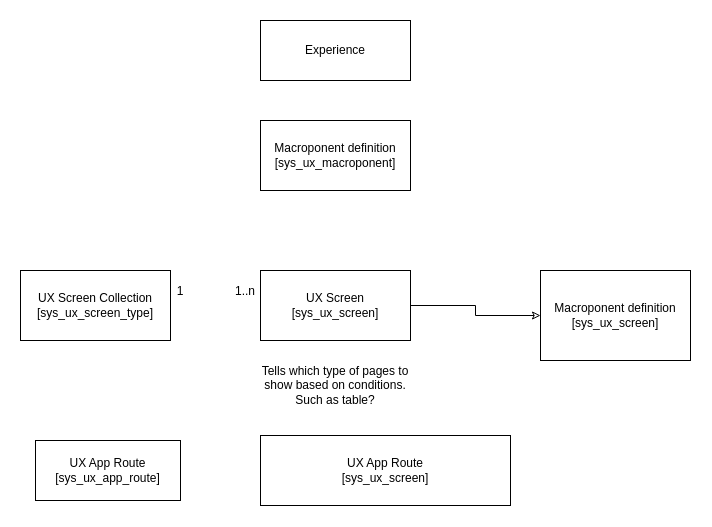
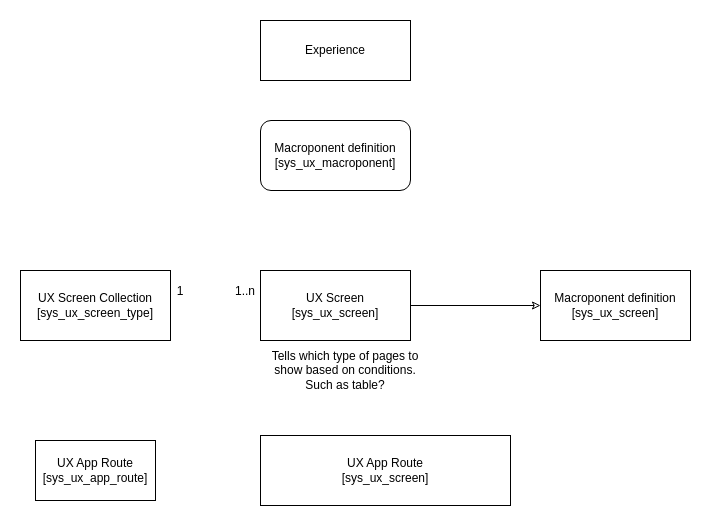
- <mxCell id="9" value="Macroponent definition&lt;br&gt;[sys_ux_macroponent]" style="rounded=0;whiteSpace=wrap;html=1;" vertex="1" parent="1"><mxGeometry x="260" y="120" width="150" height="70" as="geometry" /></mxCell>
+ <mxCell id="9" value="Macroponent definition&lt;br&gt;[sys_ux_macroponent]" style="whiteSpace=wrap;html=1;rounded=1;" vertex="1" parent="1"><mxGeometry x="260" y="120" width="150" height="70" as="geometry" /></mxCell>
- <mxCell id="10" value="Macroponent definition&lt;br&gt;[sys_ux_screen]" style="rounded=0;whiteSpace=wrap;html=1;" vertex="1" parent="1"><mxGeometry x="540" y="270" width="150" height="90" as="geometry" /></mxCell>
+ <mxCell id="10" value="Macroponent definition&lt;br&gt;[sys_ux_screen]" style="rounded=0;whiteSpace=wrap;html=1;" vertex="1" parent="1"><mxGeometry x="540" y="270" width="150" height="70" as="geometry" /></mxCell>
- <mxCell id="11" value="Tells which type of pages to show based on conditions. Such as table?" style="text;html=1;strokeColor=none;fillColor=none;align=center;verticalAlign=middle;whiteSpace=wrap;rounded=0;" vertex="1" parent="1"><mxGeometry x="260" y="355" width="150" height="60" as="geometry" /></mxCell>
+ <mxCell id="11" value="Tells which type of pages to show based on conditions. Such as table?" style="text;html=1;strokeColor=none;fillColor=none;align=center;verticalAlign=middle;whiteSpace=wrap;rounded=0;" vertex="1" parent="1"><mxGeometry x="270" y="340" width="150" height="60" as="geometry" /></mxCell>
- <mxCell id="8" value="UX App Route&lt;br&gt;[sys_ux_app_route]" style="rounded=0;whiteSpace=wrap;html=1;" vertex="1" parent="1"><mxGeometry x="35" y="440" width="145" height="60" as="geometry" /></mxCell>
+ <mxCell id="8" value="UX App Route&lt;br&gt;[sys_ux_app_route]" style="rounded=0;whiteSpace=wrap;html=1;" vertex="1" parent="1"><mxGeometry x="35" y="440" width="120" height="60" as="geometry" /></mxCell>
